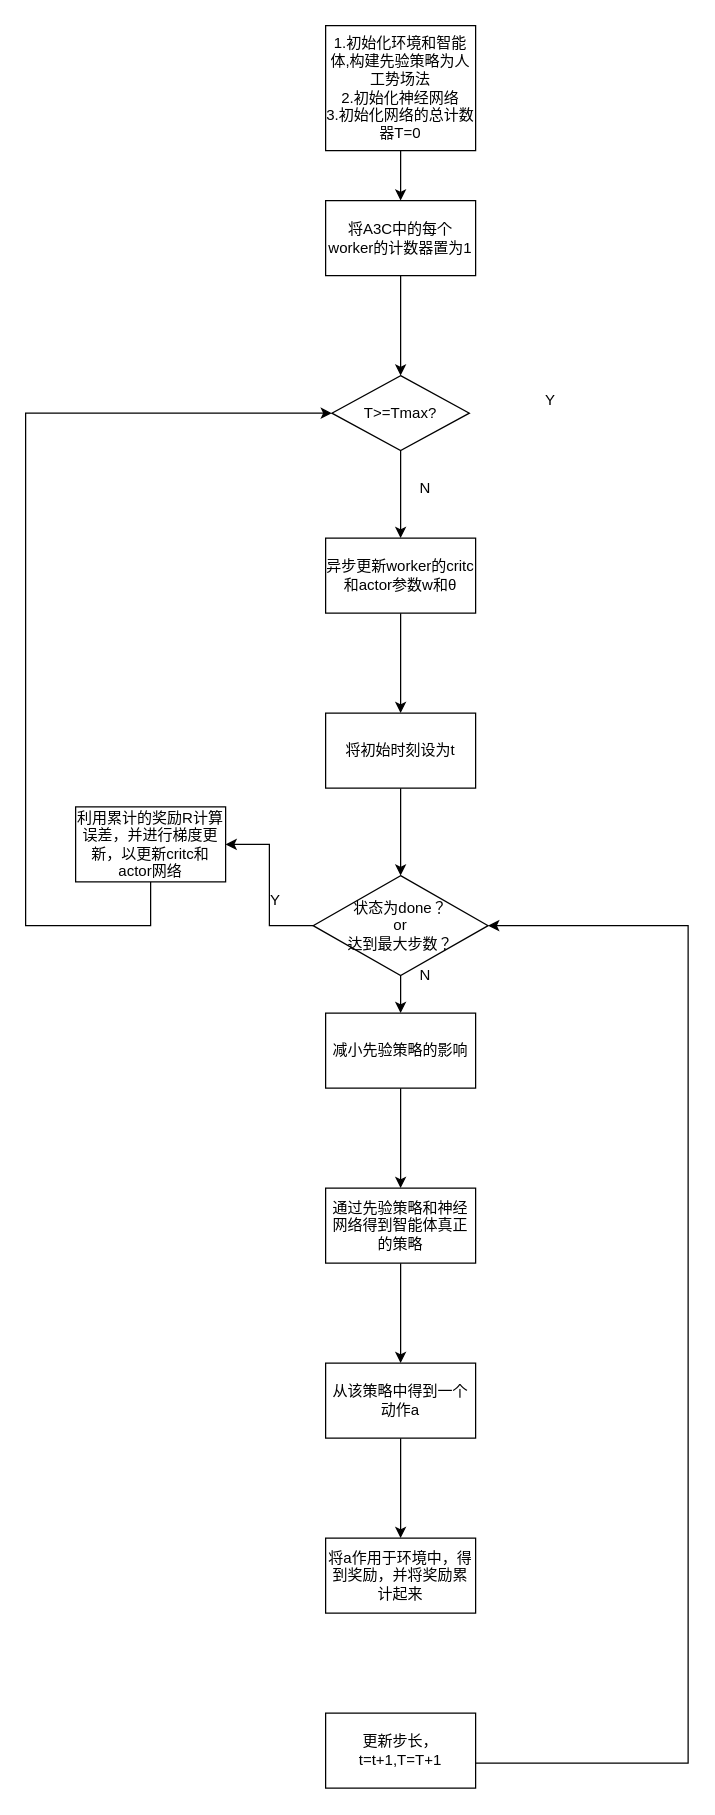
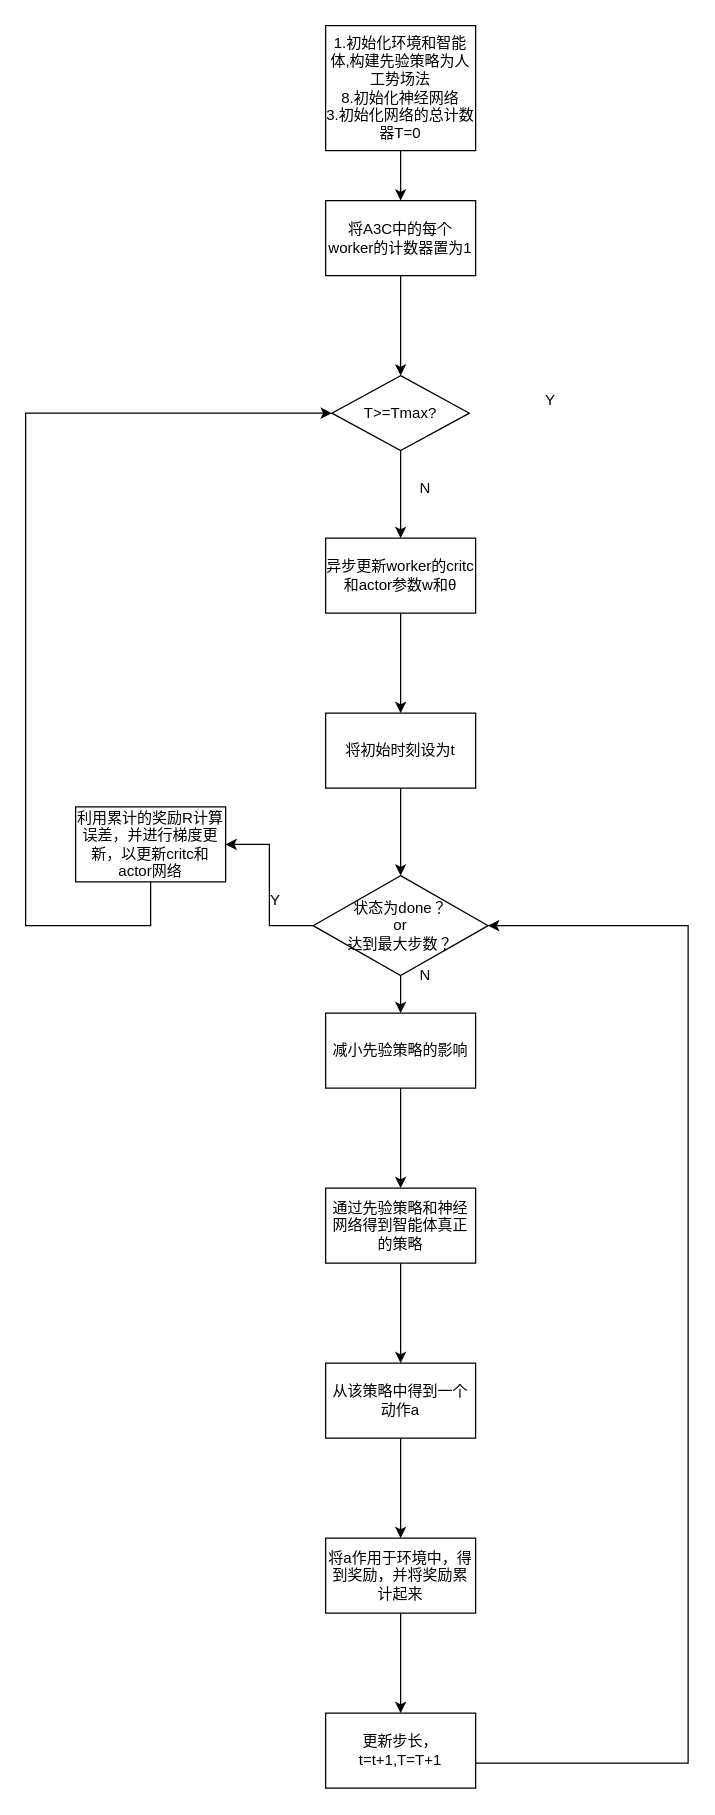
- <mxCell id="3" value="1.初始化环境和智能体,构建先验策略为人工势场法&lt;br&gt;2.初始化神经网络&lt;br&gt;3.初始化网络的总计数器T=0" style="rounded=0;whiteSpace=wrap;html=1;" parent="1" vertex="1"><mxGeometry x="260" y="20" width="120" height="100" as="geometry" /></mxCell>
+ <mxCell id="3" value="1.初始化环境和智能体,构建先验策略为人工势场法&lt;br&gt;8.初始化神经网络&lt;br&gt;3.初始化网络的总计数器T=0" style="rounded=0;whiteSpace=wrap;html=1;" parent="1" vertex="1"><mxGeometry x="260" y="20" width="120" height="100" as="geometry" /></mxCell>
+ <mxCell id="22" value="" style="edgeStyle=orthogonalEdgeStyle;rounded=0;orthogonalLoop=1;jettySize=auto;html=1;" parent="1" source="23" target="25" edge="1"><mxGeometry relative="1" as="geometry" /></mxCell>
